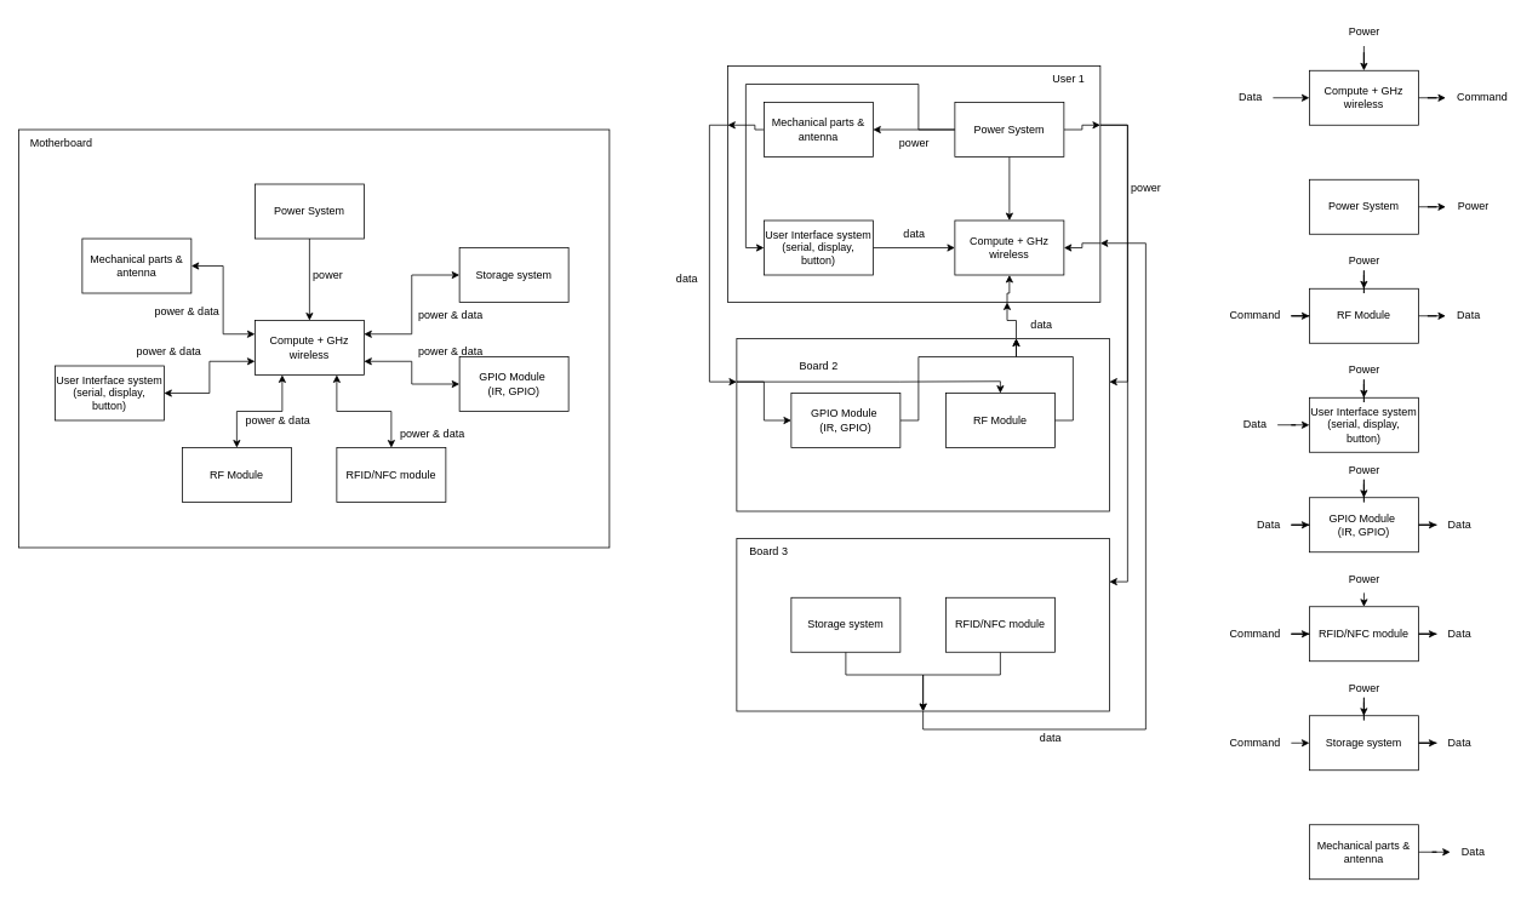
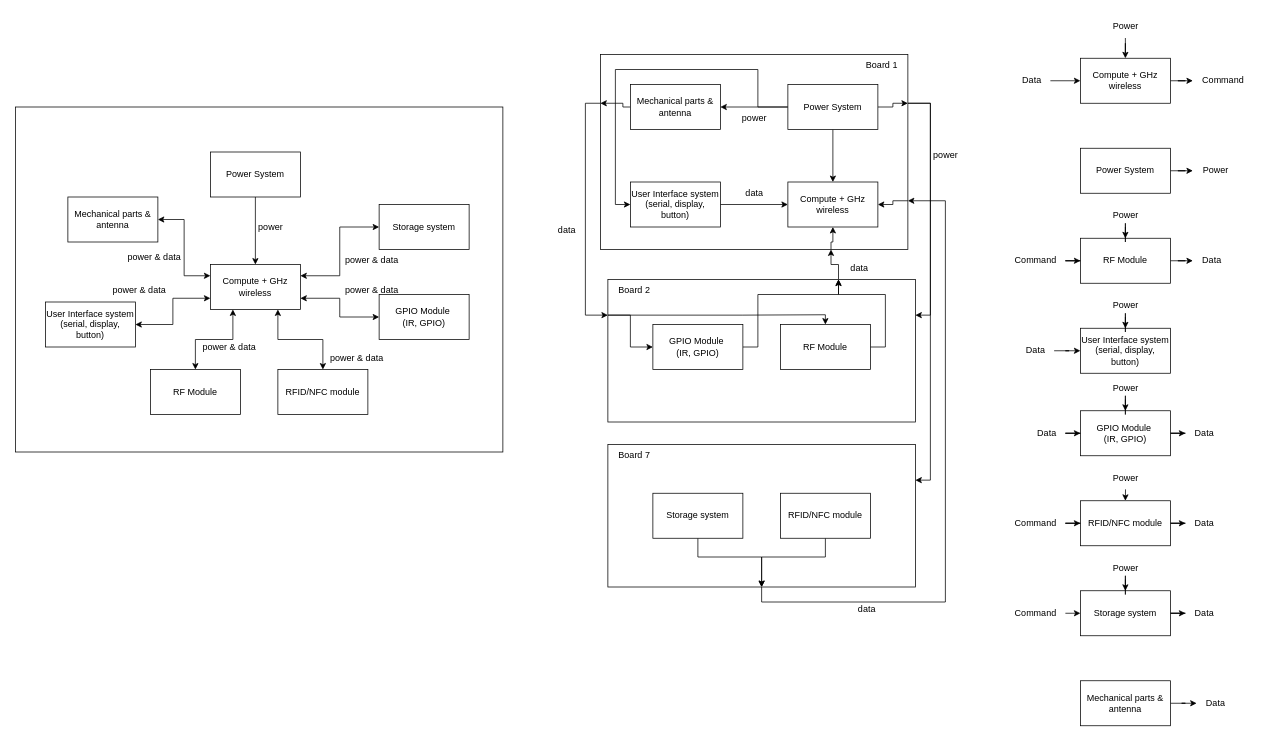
- <mxCell id="63" value="User 1" style="text;html=1;align=center;verticalAlign=middle;resizable=0;points=[];autosize=1;strokeColor=none;fillColor=none;" vertex="1" parent="1"><mxGeometry x="1140" y="72" width="70" height="30" as="geometry" /></mxCell>
+ <mxCell id="63" value="Board 1" style="text;html=1;align=center;verticalAlign=middle;resizable=0;points=[];autosize=1;strokeColor=none;fillColor=none;" vertex="1" parent="1"><mxGeometry x="1140" y="72" width="70" height="30" as="geometry" /></mxCell>
- <mxCell id="66" value="&amp;nbsp;Motherboard" style="text;html=1;align=center;verticalAlign=middle;resizable=0;points=[];autosize=1;strokeColor=none;fillColor=none;" vertex="1" parent="1"><mxGeometry x="20" y="142" width="90" height="30" as="geometry" /></mxCell>
- <mxCell id="64" value="Board 2" style="text;html=1;align=center;verticalAlign=middle;resizable=0;points=[];autosize=1;strokeColor=none;fillColor=none;" vertex="1" parent="1"><mxGeometry x="865" y="387" width="70" height="30" as="geometry" /></mxCell>
+ <mxCell id="64" value="Board 2" style="text;html=1;align=center;verticalAlign=middle;resizable=0;points=[];autosize=1;strokeColor=none;fillColor=none;" vertex="1" parent="1"><mxGeometry x="810" y="372" width="70" height="30" as="geometry" /></mxCell>
- <mxCell id="65" value="Board 3" style="text;html=1;align=center;verticalAlign=middle;resizable=0;points=[];autosize=1;strokeColor=none;fillColor=none;" vertex="1" parent="1"><mxGeometry x="810" y="592" width="70" height="30" as="geometry" /></mxCell>
+ <mxCell id="65" value="Board 7" style="text;html=1;align=center;verticalAlign=middle;resizable=0;points=[];autosize=1;strokeColor=none;fillColor=none;" vertex="1" parent="1"><mxGeometry x="810" y="592" width="70" height="30" as="geometry" /></mxCell>
